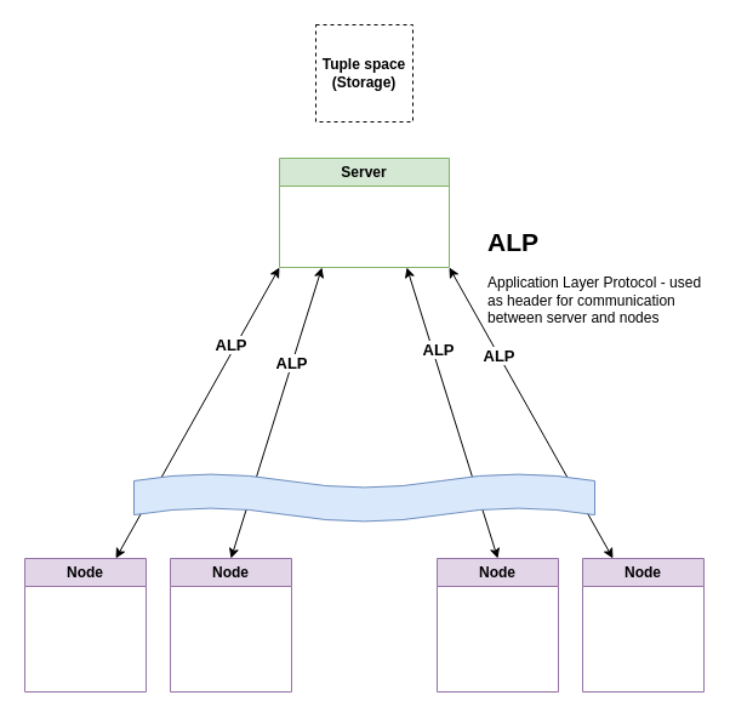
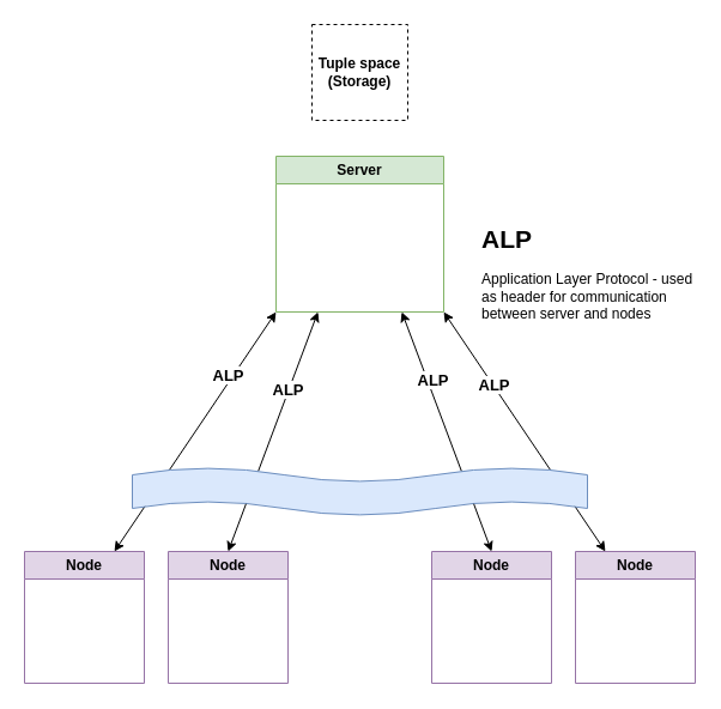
- <mxCell id="6" value="Server" style="swimlane;whiteSpace=wrap;html=1;fillColor=#d5e8d4;strokeColor=#82b366;" vertex="1" parent="1"><mxGeometry x="230" y="130" width="140" height="90" as="geometry" /></mxCell>
+ <mxCell id="6" value="Server" style="swimlane;whiteSpace=wrap;html=1;fillColor=#d5e8d4;strokeColor=#82b366;" vertex="1" parent="1"><mxGeometry x="230" y="130" width="140" height="130" as="geometry" /></mxCell>
